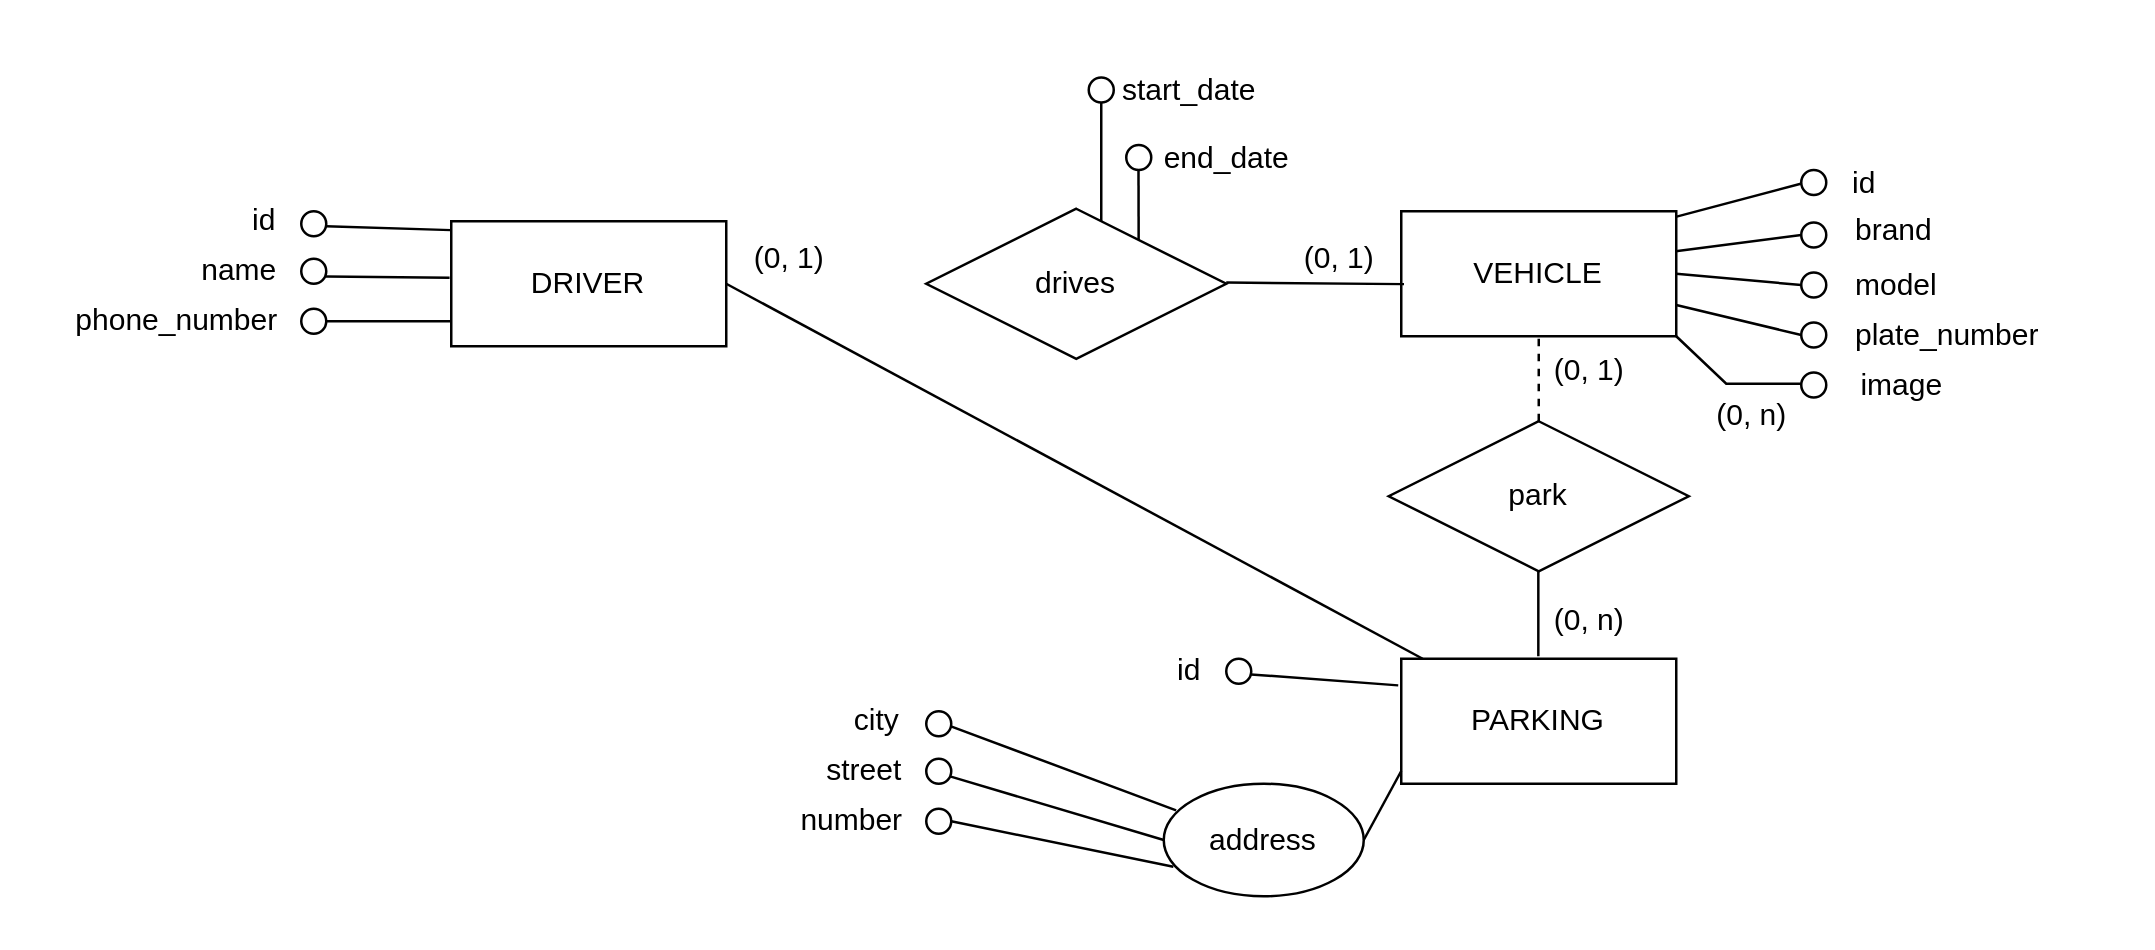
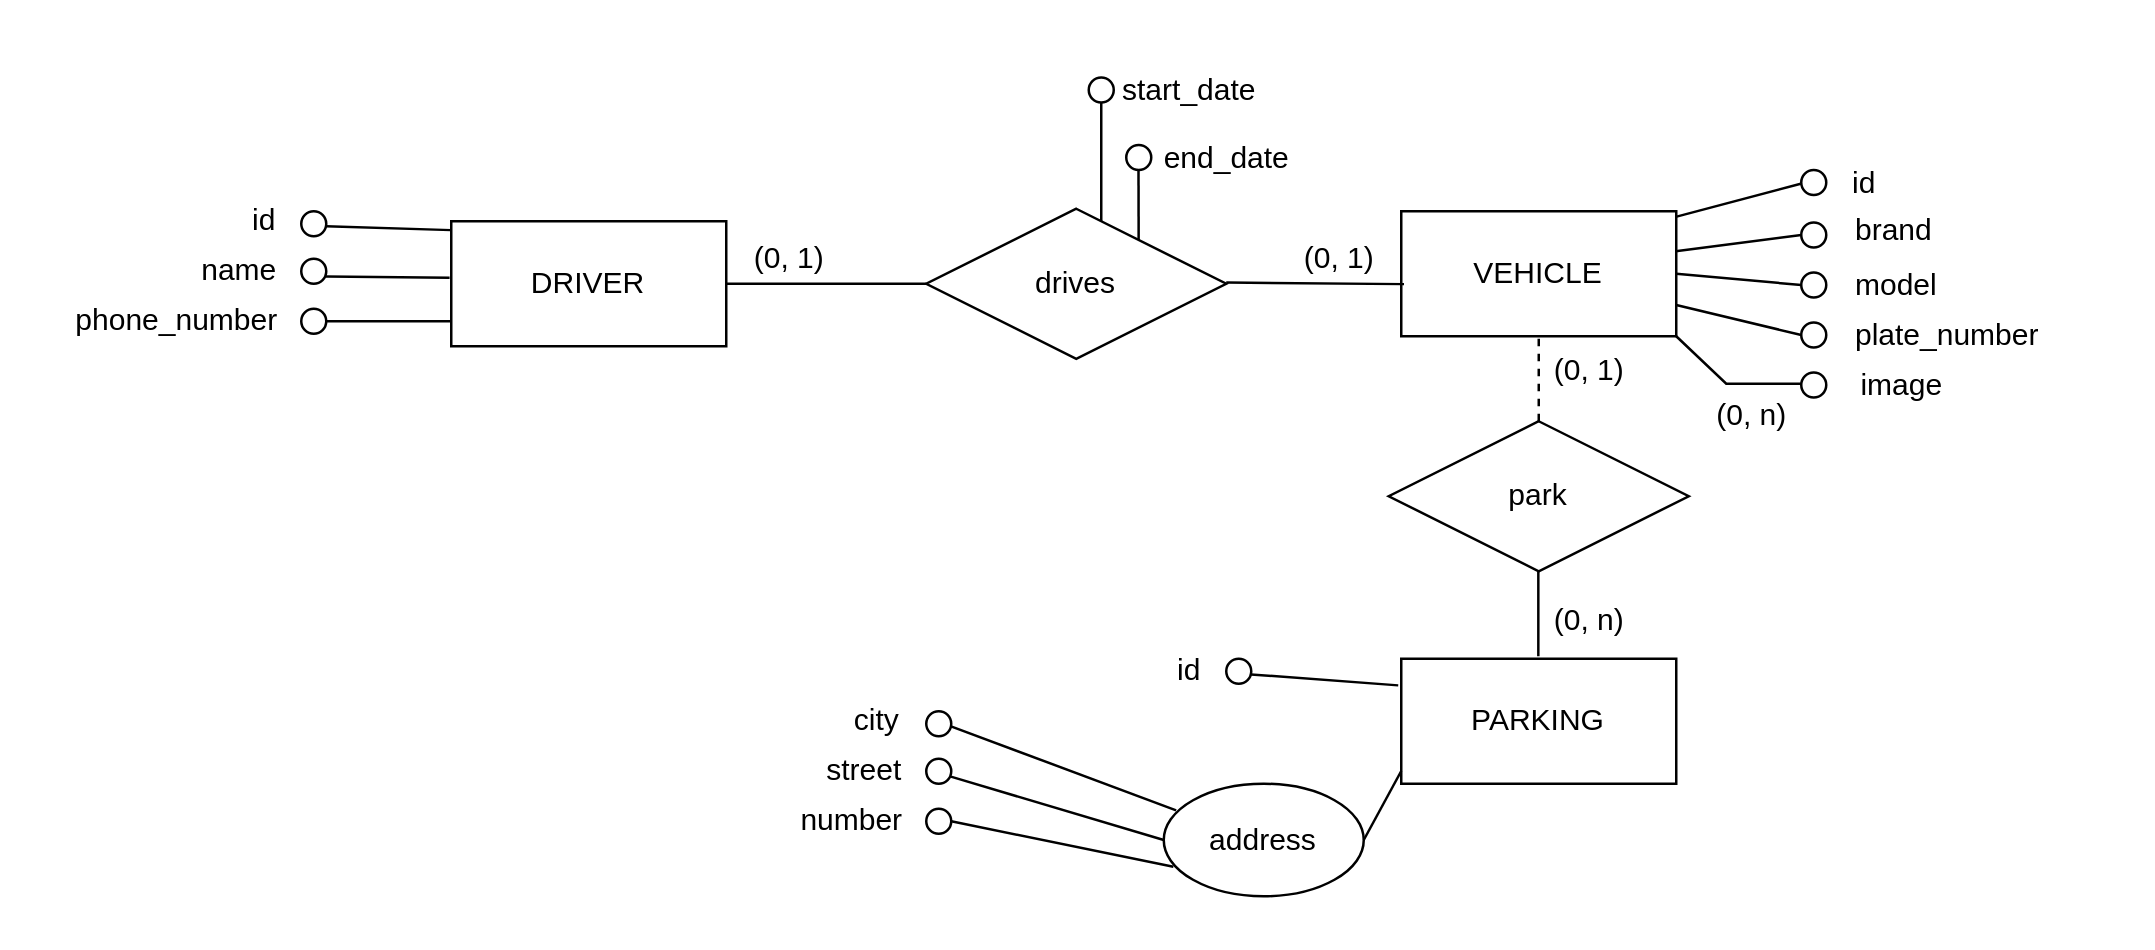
- <mxCell id="4" value="" style="endArrow=none;html=1;rounded=0;exitX=1;exitY=0.5;exitDx=0;exitDy=0;" parent="1" source="2" target="31" edge="1"><mxGeometry width="50" height="50" relative="1" as="geometry"><mxPoint x="410" y="193" as="sourcePoint" /><mxPoint x="460" y="143" as="targetPoint" /></mxGeometry></mxCell>
+ <mxCell id="4" value="" style="endArrow=none;html=1;rounded=0;entryX=0;entryY=0.5;entryDx=0;entryDy=0;exitX=1;exitY=0.5;exitDx=0;exitDy=0;" parent="1" source="2" target="3" edge="1"><mxGeometry width="50" height="50" relative="1" as="geometry"><mxPoint x="410" y="193" as="sourcePoint" /><mxPoint x="460" y="143" as="targetPoint" /></mxGeometry></mxCell>
